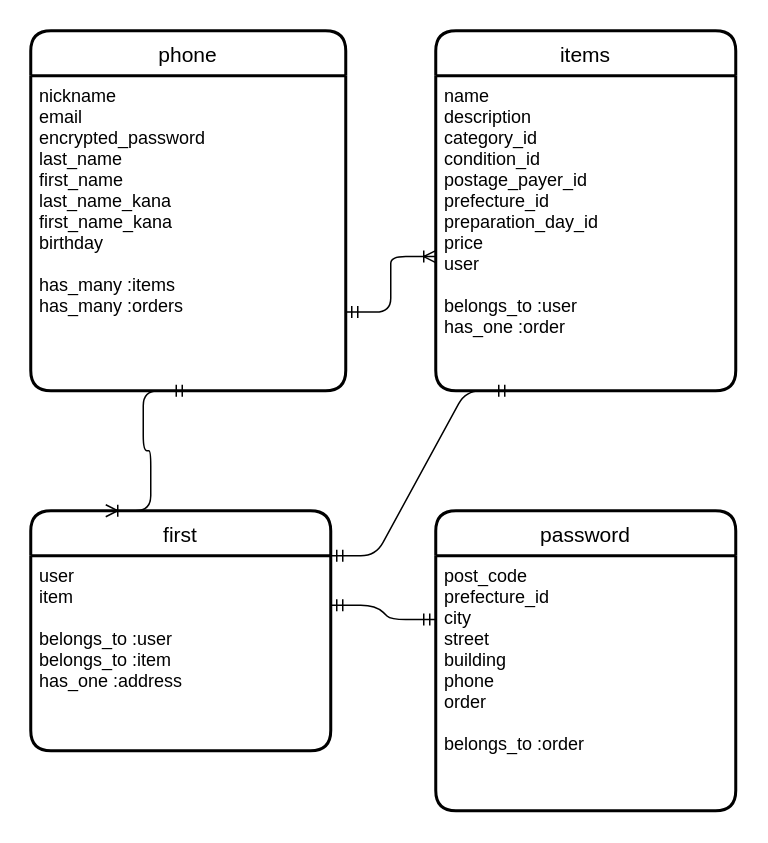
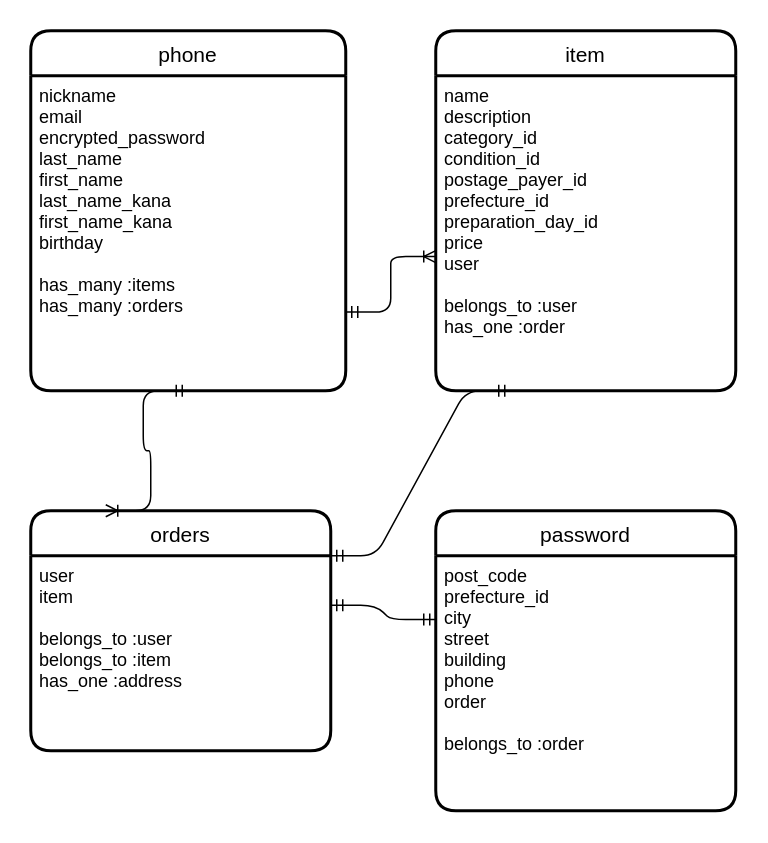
- <mxCell id="4" value="items" style="swimlane;childLayout=stackLayout;horizontal=1;startSize=30;horizontalStack=0;rounded=1;fontSize=14;fontStyle=0;strokeWidth=2;resizeParent=0;resizeLast=1;shadow=0;dashed=0;align=center;" parent="1" vertex="1"><mxGeometry x="290" y="20" width="200" height="240" as="geometry" /></mxCell>
+ <mxCell id="4" value="item" style="swimlane;childLayout=stackLayout;horizontal=1;startSize=30;horizontalStack=0;rounded=1;fontSize=14;fontStyle=0;strokeWidth=2;resizeParent=0;resizeLast=1;shadow=0;dashed=0;align=center;" parent="1" vertex="1"><mxGeometry x="290" y="20" width="200" height="240" as="geometry" /></mxCell>
- <mxCell id="6" value="first" style="swimlane;childLayout=stackLayout;horizontal=1;startSize=30;horizontalStack=0;rounded=1;fontSize=14;fontStyle=0;strokeWidth=2;resizeParent=0;resizeLast=1;shadow=0;dashed=0;align=center;" parent="1" vertex="1"><mxGeometry x="20" y="340" width="200" height="160" as="geometry" /></mxCell>
+ <mxCell id="6" value="orders" style="swimlane;childLayout=stackLayout;horizontal=1;startSize=30;horizontalStack=0;rounded=1;fontSize=14;fontStyle=0;strokeWidth=2;resizeParent=0;resizeLast=1;shadow=0;dashed=0;align=center;" parent="1" vertex="1"><mxGeometry x="20" y="340" width="200" height="160" as="geometry" /></mxCell>
